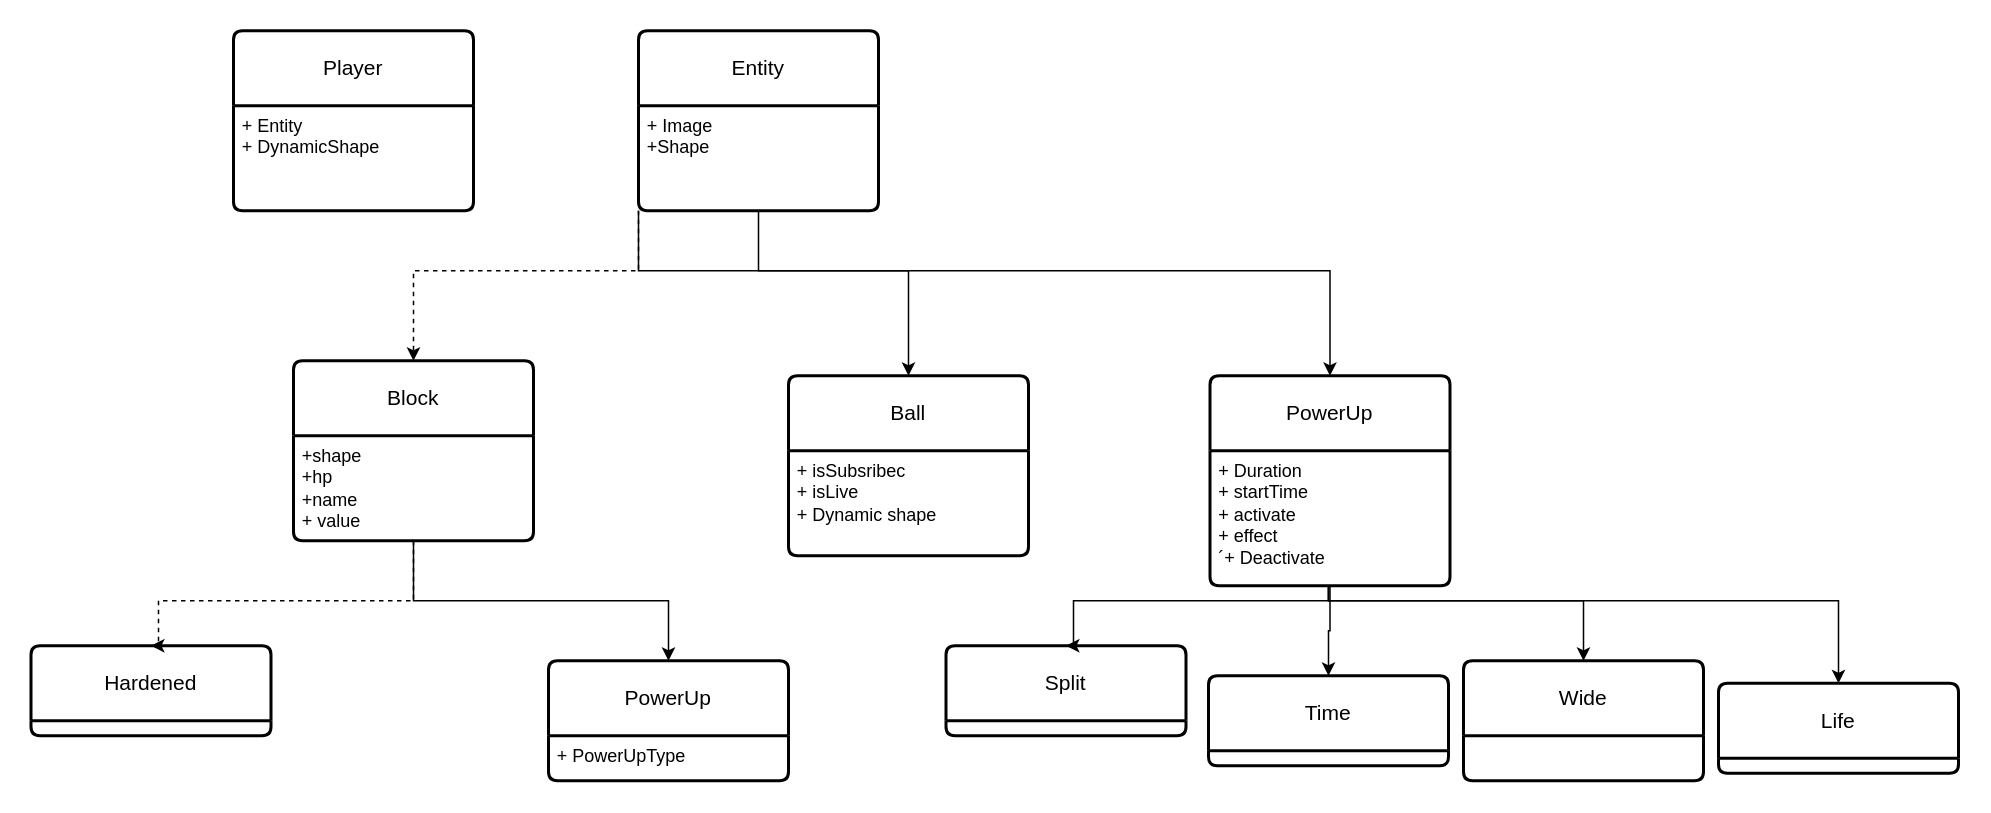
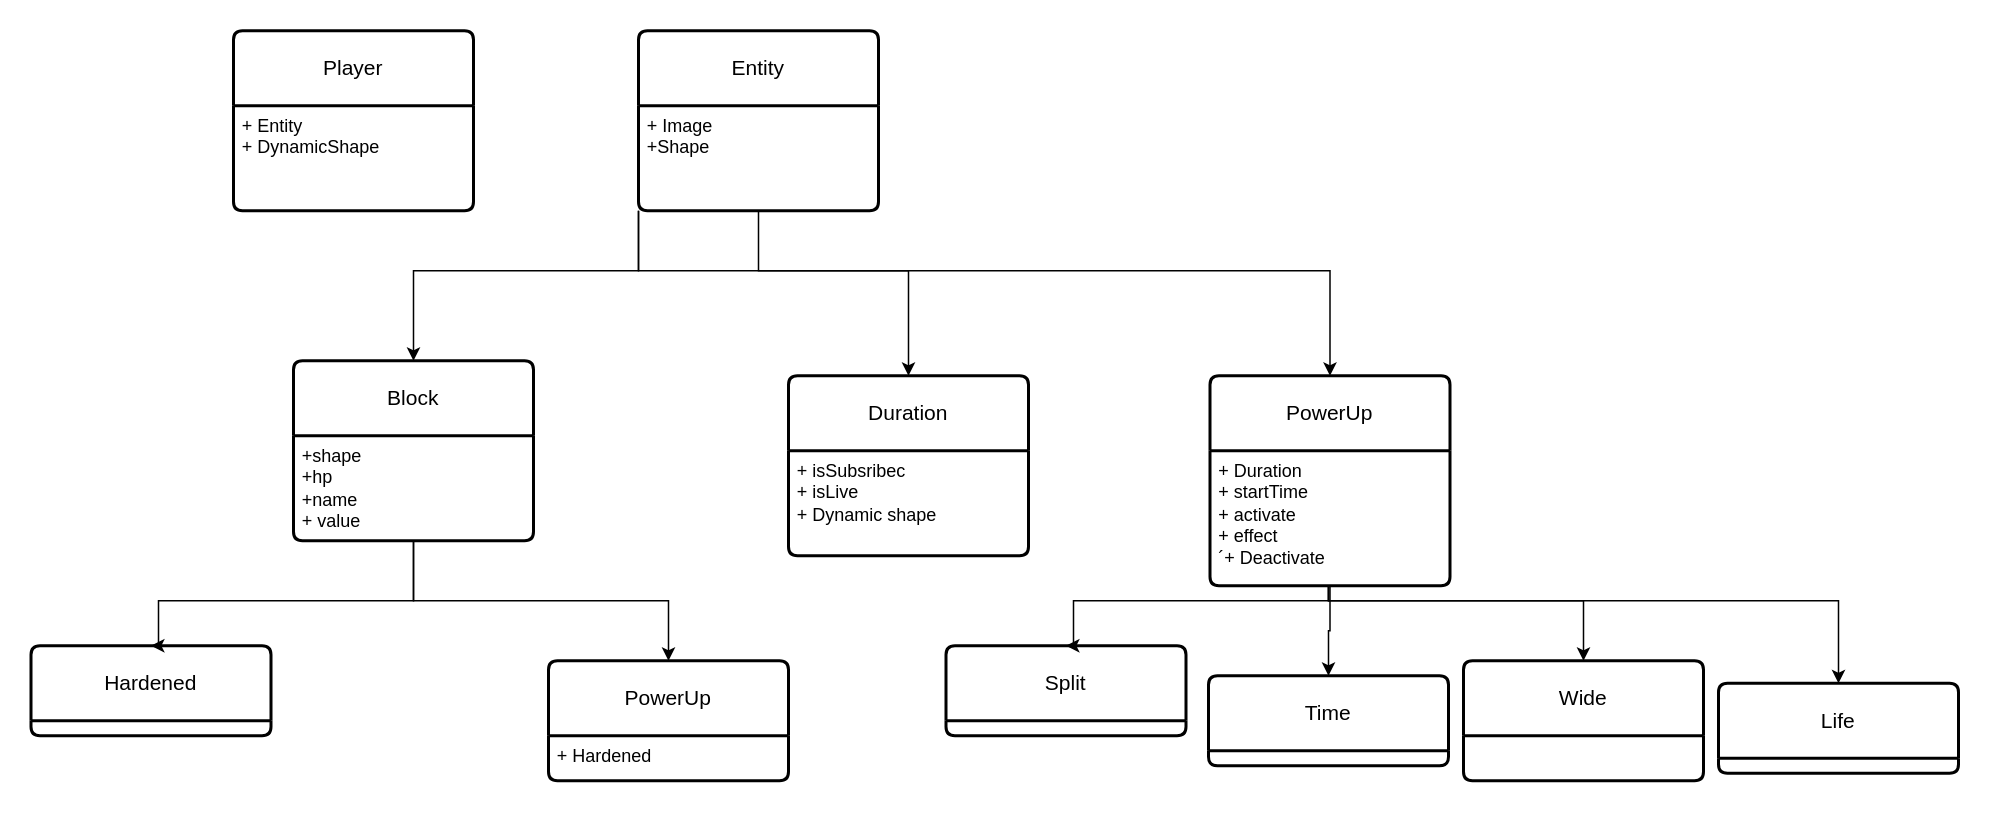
- <mxCell id="12" style="edgeStyle=orthogonalEdgeStyle;rounded=0;orthogonalLoop=1;jettySize=auto;html=1;dashed=1;" edge="1" parent="1" source="3" target="6"><mxGeometry relative="1" as="geometry"><Array as="points"><mxPoint x="425" y="180" /><mxPoint x="275" y="180" /></Array></mxGeometry></mxCell>
+ <mxCell id="12" style="edgeStyle=orthogonalEdgeStyle;rounded=0;orthogonalLoop=1;jettySize=auto;html=1;" edge="1" parent="1" source="3" target="6"><mxGeometry relative="1" as="geometry"><Array as="points"><mxPoint x="425" y="180" /><mxPoint x="275" y="180" /></Array></mxGeometry></mxCell>
- <mxCell id="8" value="Ball" style="swimlane;childLayout=stackLayout;horizontal=1;startSize=50;horizontalStack=0;rounded=1;fontSize=14;fontStyle=0;strokeWidth=2;resizeParent=0;resizeLast=1;shadow=0;dashed=0;align=center;arcSize=4;whiteSpace=wrap;html=1;" vertex="1" parent="1"><mxGeometry x="525" y="250" width="160" height="120" as="geometry" /></mxCell>
+ <mxCell id="8" value="Duration" style="swimlane;childLayout=stackLayout;horizontal=1;startSize=50;horizontalStack=0;rounded=1;fontSize=14;fontStyle=0;strokeWidth=2;resizeParent=0;resizeLast=1;shadow=0;dashed=0;align=center;arcSize=4;whiteSpace=wrap;html=1;" vertex="1" parent="1"><mxGeometry x="525" y="250" width="160" height="120" as="geometry" /></mxCell>
- <mxCell id="18" style="edgeStyle=orthogonalEdgeStyle;rounded=0;orthogonalLoop=1;jettySize=auto;html=1;entryX=0.5;entryY=0;entryDx=0;entryDy=0;dashed=1;" edge="1" parent="1" source="7" target="15"><mxGeometry relative="1" as="geometry"><Array as="points"><mxPoint x="275" y="400" /><mxPoint x="105" y="400" /></Array></mxGeometry></mxCell>
+ <mxCell id="18" style="edgeStyle=orthogonalEdgeStyle;rounded=0;orthogonalLoop=1;jettySize=auto;html=1;entryX=0.5;entryY=0;entryDx=0;entryDy=0;" edge="1" parent="1" source="7" target="15"><mxGeometry relative="1" as="geometry"><Array as="points"><mxPoint x="275" y="400" /><mxPoint x="105" y="400" /></Array></mxGeometry></mxCell>
- <mxCell id="17" value="+ PowerUpType" style="align=left;strokeColor=none;fillColor=none;spacingLeft=4;fontSize=12;verticalAlign=top;resizable=0;rotatable=0;part=1;html=1;" vertex="1" parent="16"><mxGeometry y="50" width="160" height="30" as="geometry" /></mxCell>
+ <mxCell id="17" value="+ Hardened" style="align=left;strokeColor=none;fillColor=none;spacingLeft=4;fontSize=12;verticalAlign=top;resizable=0;rotatable=0;part=1;html=1;" vertex="1" parent="16"><mxGeometry y="50" width="160" height="30" as="geometry" /></mxCell>
